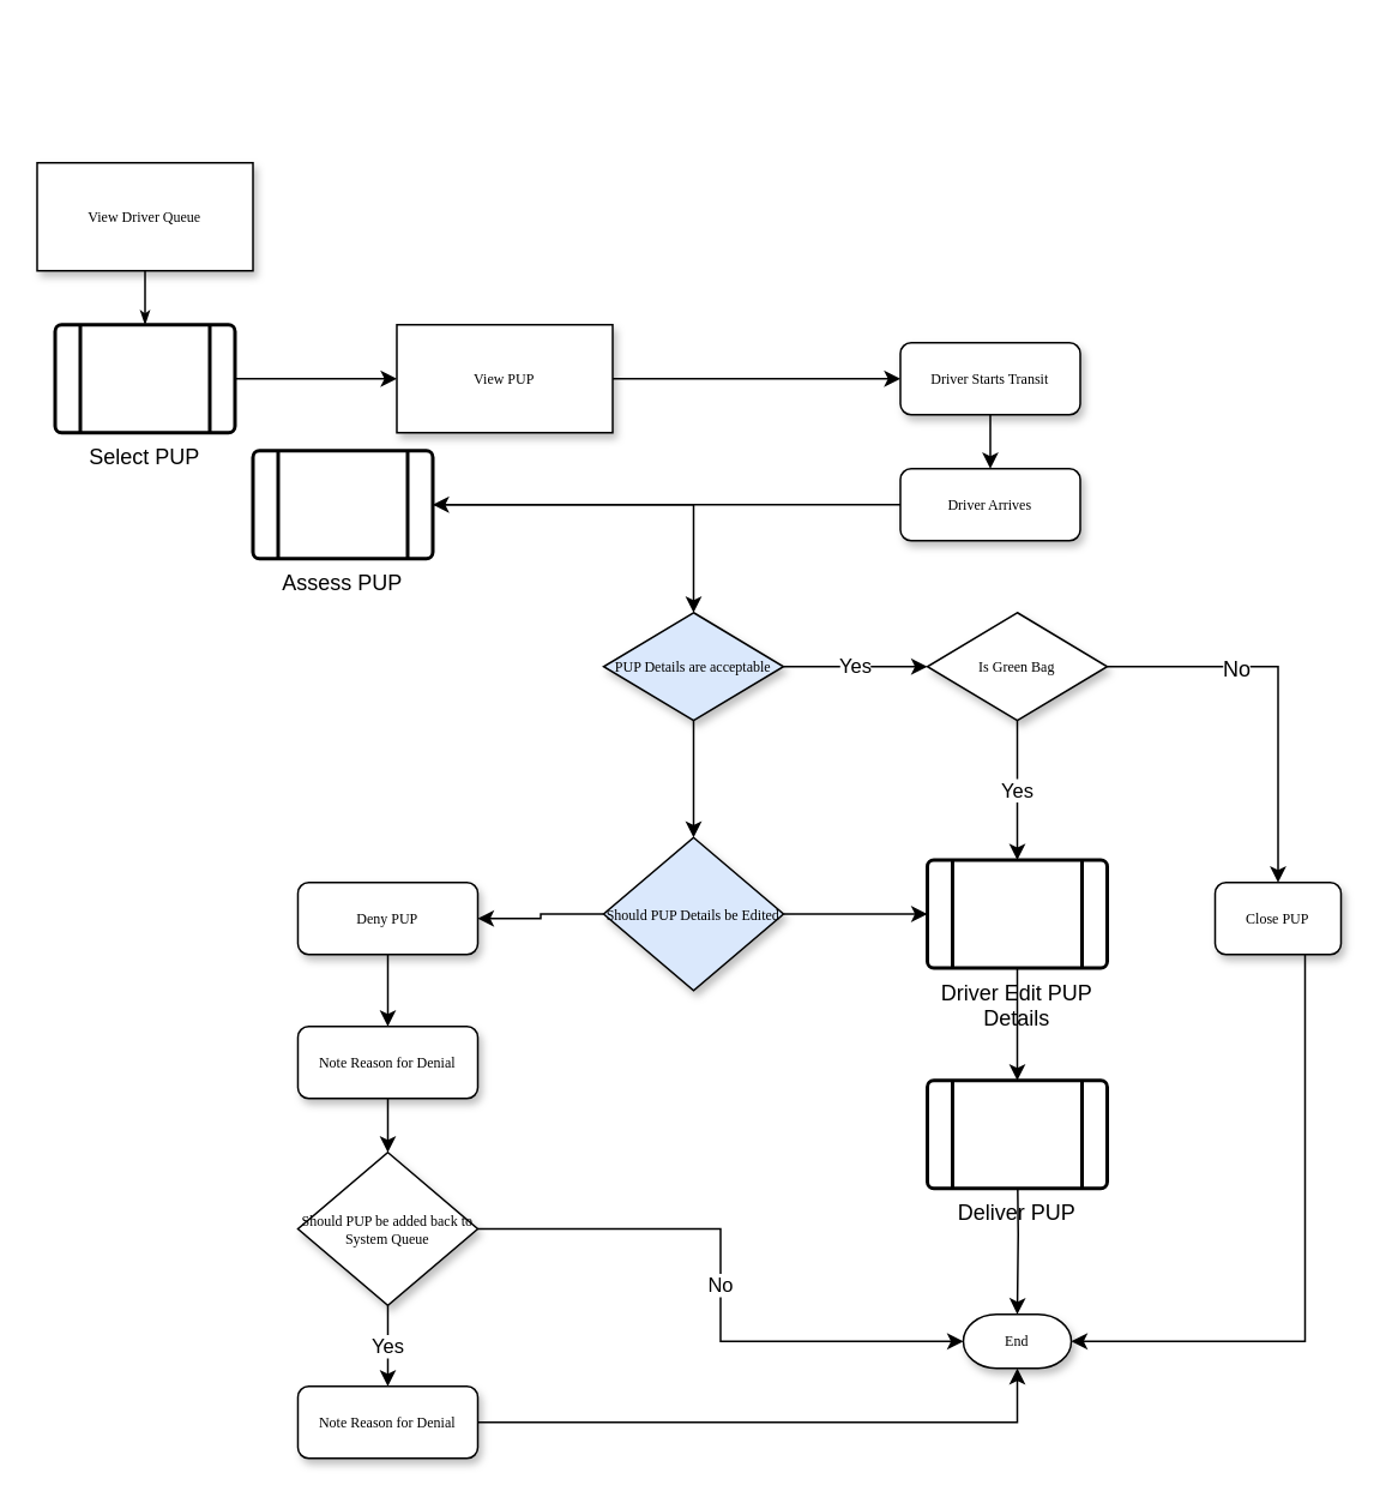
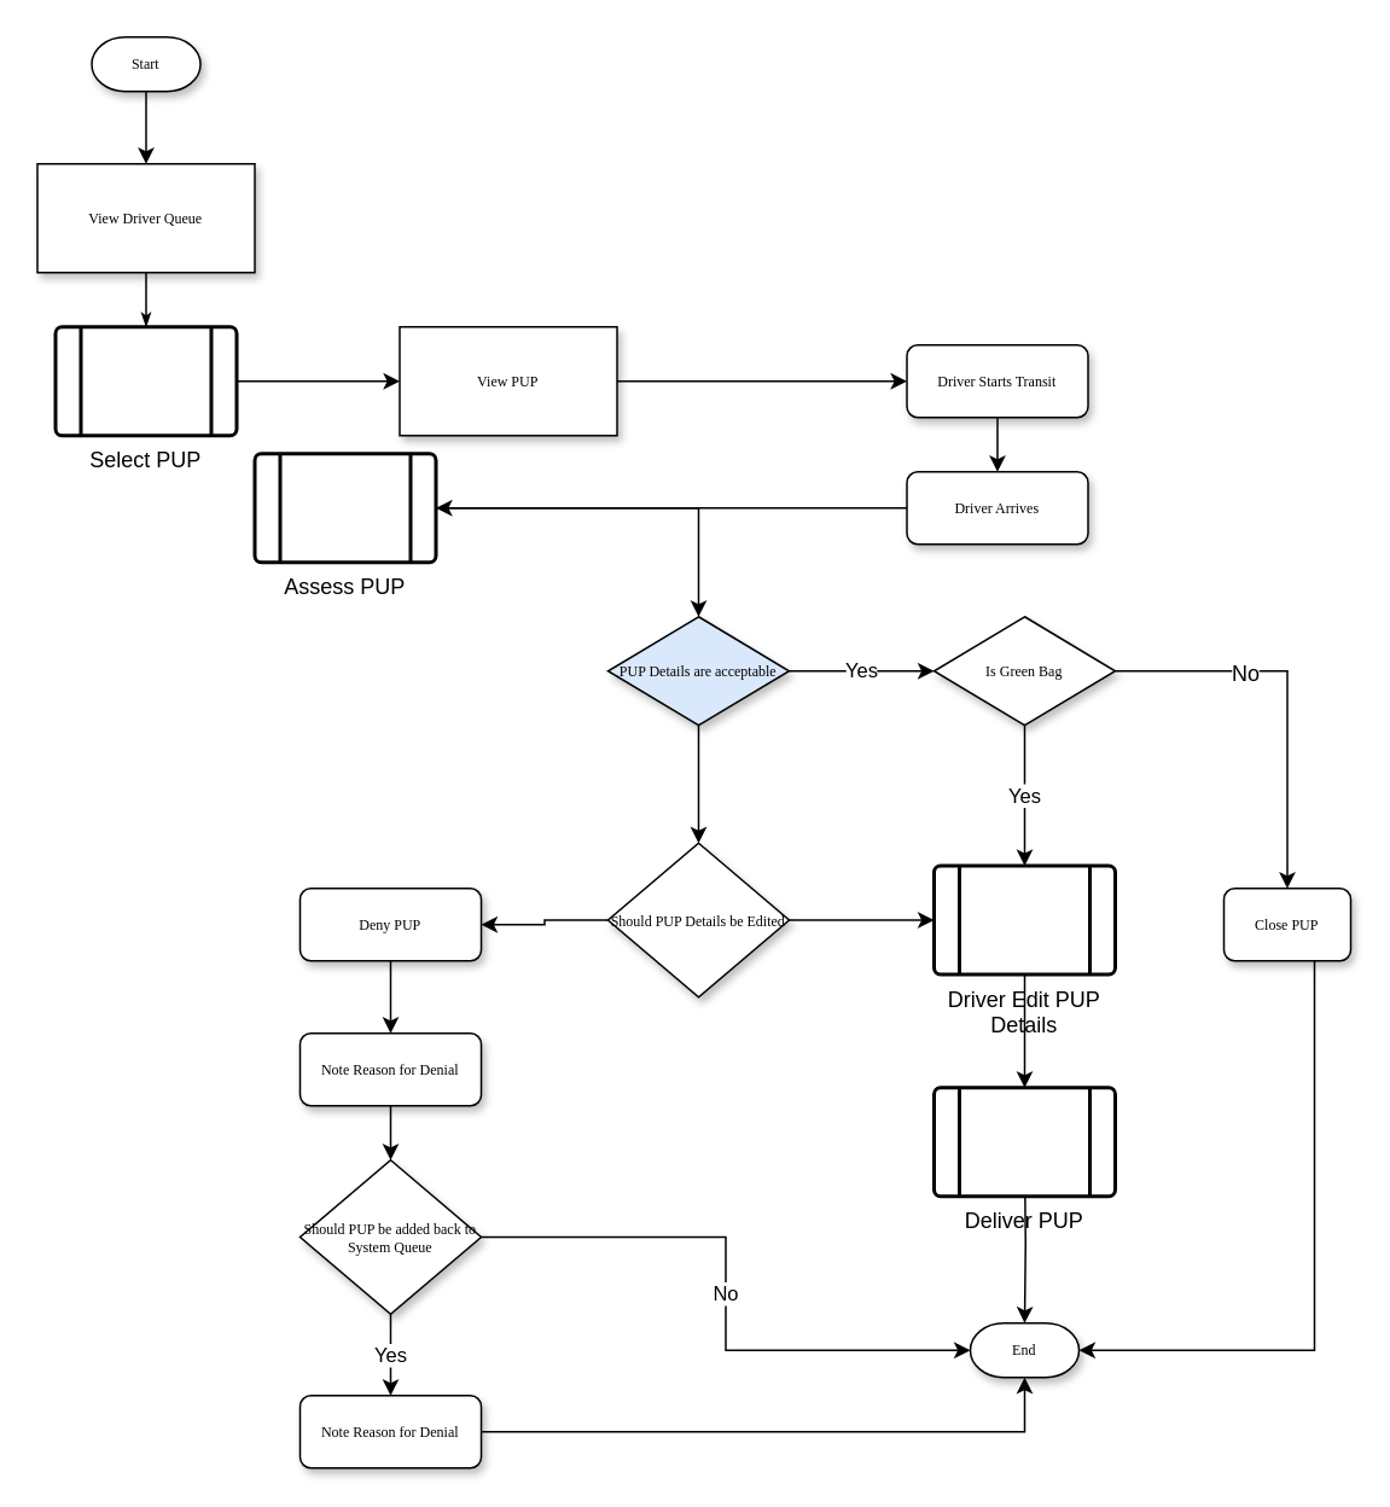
+ <mxCell id="36" value="Start" style="strokeWidth=1;html=1;shape=mxgraph.flowchart.terminator;whiteSpace=wrap;rounded=0;shadow=1;labelBackgroundColor=none;fillColor=#ffffff;fontFamily=Verdana;fontSize=8;fontColor=#000000;align=center;" vertex="1" parent="1"><mxGeometry x="50" y="20" width="60" height="30" as="geometry" /></mxCell>
+ <mxCell id="35" value="" style="edgeStyle=orthogonalEdgeStyle;rounded=0;orthogonalLoop=1;jettySize=auto;html=1;" edge="1" parent="1" source="36" target="3"><mxGeometry relative="1" as="geometry"><mxPoint x="80" y="50" as="targetPoint" /></mxGeometry></mxCell>
- <mxCell id="24" value="Should PUP Details be Edited" style="rhombus;whiteSpace=wrap;html=1;rounded=0;shadow=1;labelBackgroundColor=none;strokeColor=#000000;strokeWidth=1;fillColor=#dae8fc;fontFamily=Verdana;fontSize=8;fontColor=#000000;align=center;" vertex="1" parent="1"><mxGeometry x="335" y="465" width="100" height="85" as="geometry" /></mxCell>
+ <mxCell id="24" value="Should PUP Details be Edited" style="rhombus;whiteSpace=wrap;html=1;rounded=0;shadow=1;labelBackgroundColor=none;strokeColor=#000000;strokeWidth=1;fillColor=#ffffff;fontFamily=Verdana;fontSize=8;fontColor=#000000;align=center;" vertex="1" parent="1"><mxGeometry x="335" y="465" width="100" height="85" as="geometry" /></mxCell>
